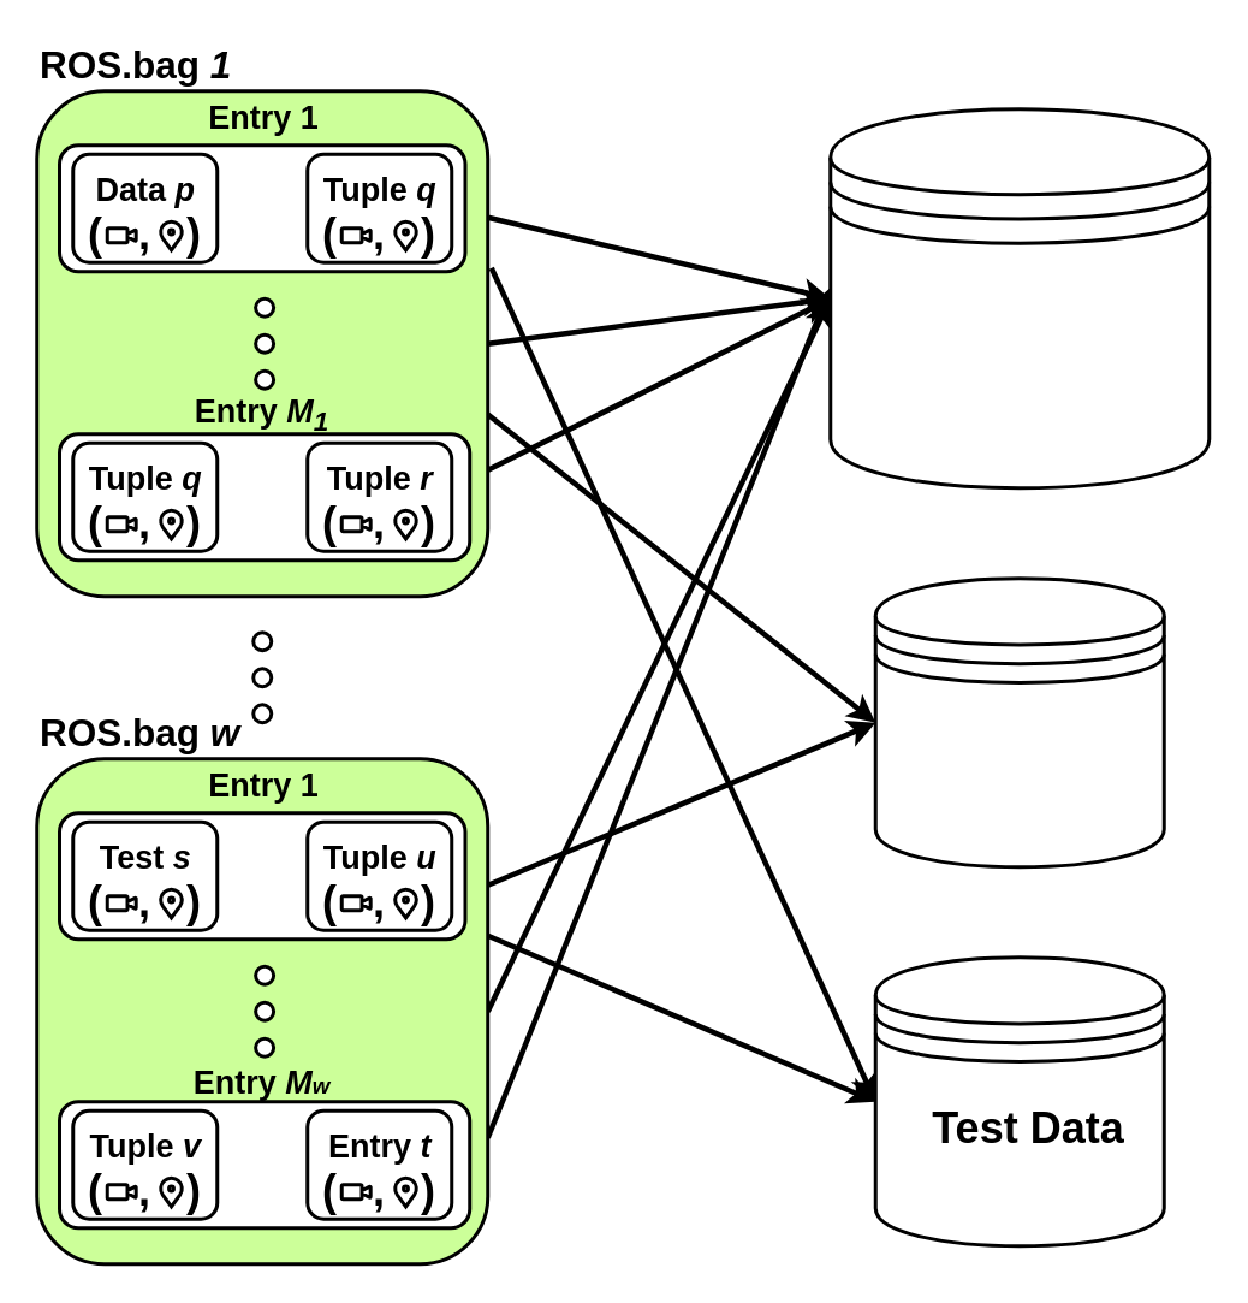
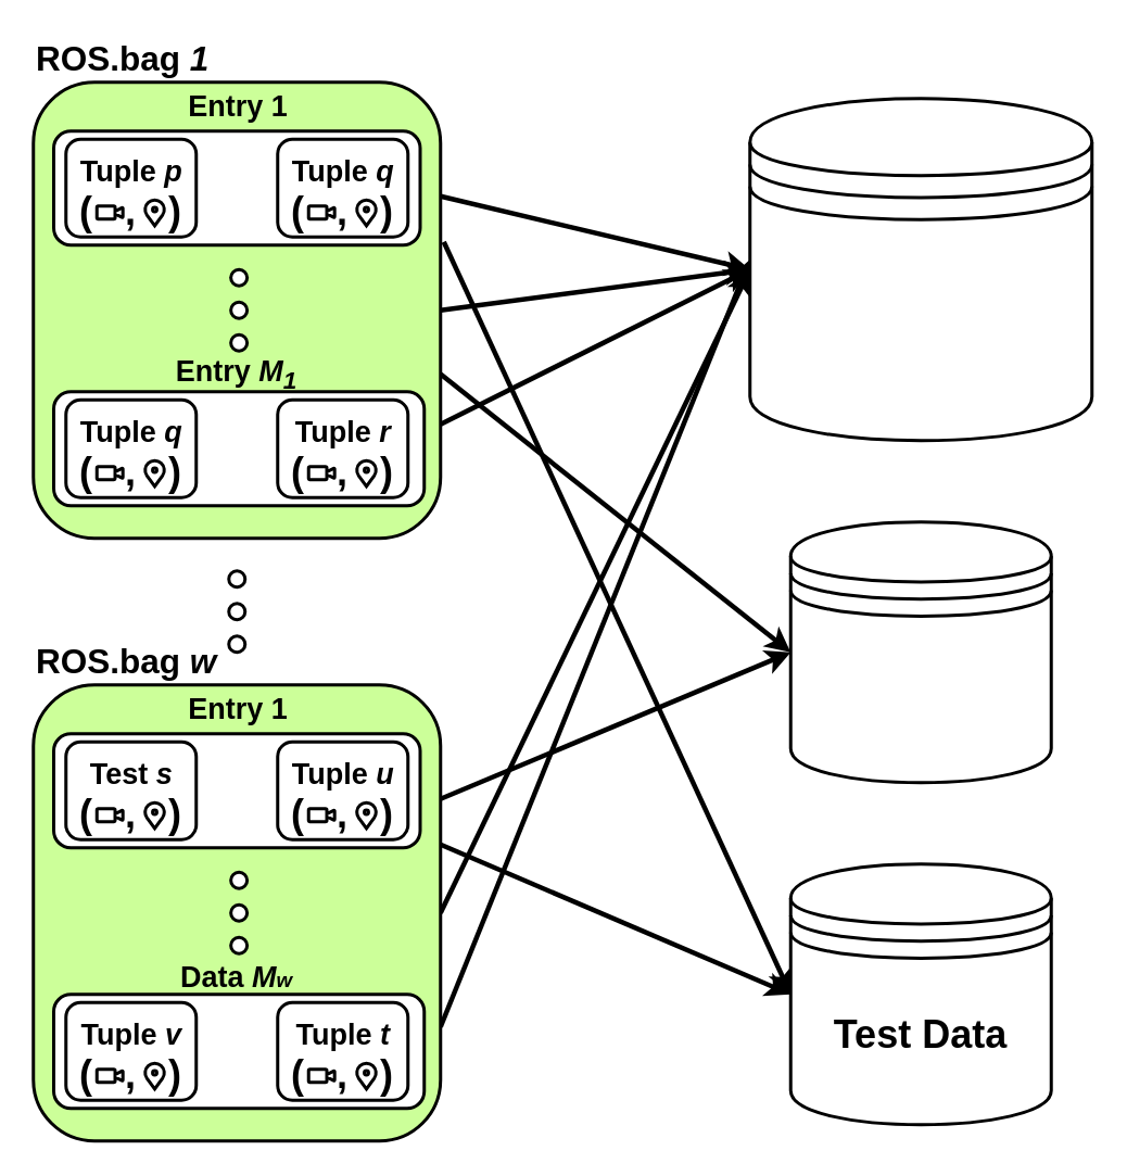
- <mxCell id="29" value="&lt;h2&gt;&lt;font color=&quot;#000000&quot;&gt;Data &lt;i&gt;p&lt;/i&gt;&lt;/font&gt;&lt;/h2&gt;" style="text;html=1;strokeColor=none;fillColor=none;align=center;verticalAlign=middle;whiteSpace=wrap;rounded=0;fontSize=12;fontFamily=Helvetica;fontColor=default;" parent="27" vertex="1"><mxGeometry x="5.714" y="5" width="68.571" height="30" as="geometry" /></mxCell>
+ <mxCell id="29" value="&lt;h2&gt;&lt;font color=&quot;#000000&quot;&gt;Tuple &lt;i&gt;p&lt;/i&gt;&lt;/font&gt;&lt;/h2&gt;" style="text;html=1;strokeColor=none;fillColor=none;align=center;verticalAlign=middle;whiteSpace=wrap;rounded=0;fontSize=12;fontFamily=Helvetica;fontColor=default;" parent="27" vertex="1"><mxGeometry x="5.714" y="5" width="68.571" height="30" as="geometry" /></mxCell>
- <mxCell id="81" value="&lt;h2&gt;&lt;font color=&quot;#000000&quot;&gt;Entry &lt;i&gt;M&lt;span style=&quot;font-size: 12.5px;&quot;&gt;w&lt;/span&gt;&lt;/i&gt;&lt;/font&gt;&lt;/h2&gt;" style="text;html=1;strokeColor=none;fillColor=none;align=center;verticalAlign=middle;whiteSpace=wrap;rounded=0;fontSize=12;fontFamily=Helvetica;fontColor=default;" parent="79" vertex="1"><mxGeometry x="57.5" width="110" height="30" as="geometry" /></mxCell>
+ <mxCell id="81" value="&lt;h2&gt;&lt;font color=&quot;#000000&quot;&gt;Data &lt;i&gt;M&lt;span style=&quot;font-size: 12.5px;&quot;&gt;w&lt;/span&gt;&lt;/i&gt;&lt;/font&gt;&lt;/h2&gt;" style="text;html=1;strokeColor=none;fillColor=none;align=center;verticalAlign=middle;whiteSpace=wrap;rounded=0;fontSize=12;fontFamily=Helvetica;fontColor=default;" parent="79" vertex="1"><mxGeometry x="57.5" width="110" height="30" as="geometry" /></mxCell>
- <mxCell id="19" value="&lt;h1&gt;&lt;font color=&quot;#000000&quot;&gt;Test Data&lt;/font&gt;&lt;/h1&gt;" style="text;html=1;strokeColor=none;fillColor=none;align=center;verticalAlign=middle;whiteSpace=wrap;rounded=0;fontSize=12;fontFamily=Helvetica;fontColor=default;" parent="17" vertex="1"><mxGeometry x="20" y="80" width="130" height="30" as="geometry" /></mxCell>
+ <mxCell id="19" value="&lt;h1&gt;&lt;font color=&quot;#000000&quot;&gt;Test Data&lt;/font&gt;&lt;/h1&gt;" style="text;html=1;strokeColor=none;fillColor=none;align=center;verticalAlign=middle;whiteSpace=wrap;rounded=0;fontSize=12;fontFamily=Helvetica;fontColor=default;" parent="17" vertex="1"><mxGeometry x="15" y="90" width="130" height="30" as="geometry" /></mxCell>
- <mxCell id="93" value="&lt;h2&gt;&lt;font color=&quot;#000000&quot;&gt;Entry &lt;i&gt;t&lt;/i&gt;&lt;/font&gt;&lt;/h2&gt;" style="text;html=1;strokeColor=none;fillColor=none;align=center;verticalAlign=middle;whiteSpace=wrap;rounded=0;fontSize=12;fontFamily=Helvetica;fontColor=default;" parent="91" vertex="1"><mxGeometry x="5.714" y="5" width="68.571" height="30" as="geometry" /></mxCell>
+ <mxCell id="93" value="&lt;h2&gt;&lt;font color=&quot;#000000&quot;&gt;Tuple &lt;i&gt;t&lt;/i&gt;&lt;/font&gt;&lt;/h2&gt;" style="text;html=1;strokeColor=none;fillColor=none;align=center;verticalAlign=middle;whiteSpace=wrap;rounded=0;fontSize=12;fontFamily=Helvetica;fontColor=default;" parent="91" vertex="1"><mxGeometry x="5.714" y="5" width="68.571" height="30" as="geometry" /></mxCell>
